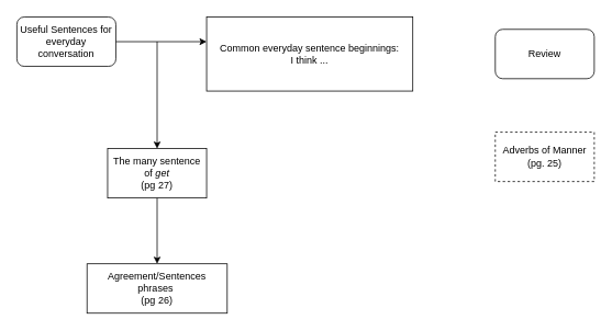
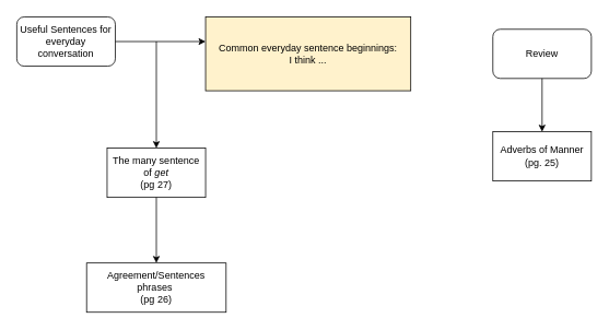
- <mxCell id="4" value="Common everyday sentence beginnings:&lt;br&gt;I think ...&lt;br&gt;" style="rounded=0;whiteSpace=wrap;html=1;" vertex="1" parent="1"><mxGeometry x="250" y="20" width="250" height="90" as="geometry" /></mxCell>
+ <mxCell id="4" value="Common everyday sentence beginnings:&lt;br&gt;I think ...&lt;br&gt;" style="rounded=0;whiteSpace=wrap;html=1;fillColor=#fff2cc;" vertex="1" parent="1"><mxGeometry x="250" y="20" width="250" height="90" as="geometry" /></mxCell>
+ <mxCell id="11" value="" style="endArrow=classic;html=1;rounded=0;exitX=0.5;exitY=1;exitDx=0;exitDy=0;entryX=0.5;entryY=0;entryDx=0;entryDy=0;" edge="1" parent="1" source="9" target="10"><mxGeometry width="50" height="50" relative="1" as="geometry"><mxPoint x="640" y="160" as="sourcePoint" /><mxPoint x="690" y="110" as="targetPoint" /></mxGeometry></mxCell>
- <mxCell id="10" value="Adverbs of Manner (pg. 25)" style="rounded=0;whiteSpace=wrap;html=1;dashed=1;" vertex="1" parent="1"><mxGeometry x="600" y="160" width="120" height="60" as="geometry" /></mxCell>
+ <mxCell id="10" value="Adverbs of Manner (pg. 25)" style="rounded=0;whiteSpace=wrap;html=1;" vertex="1" parent="1"><mxGeometry x="600" y="160" width="120" height="60" as="geometry" /></mxCell>
